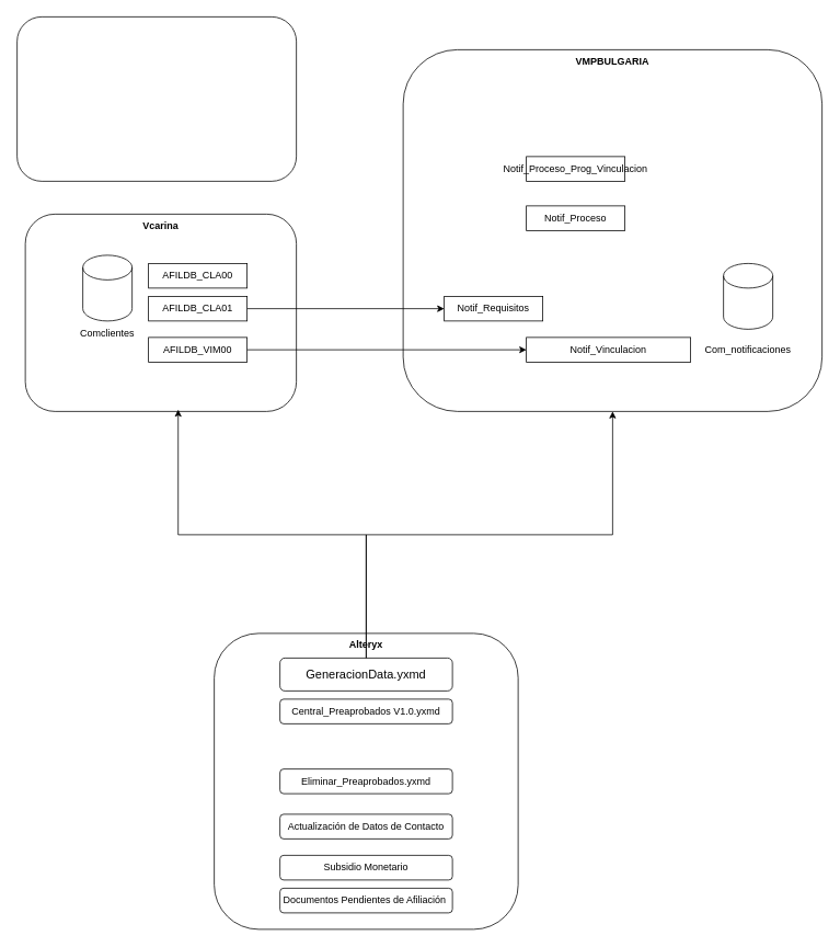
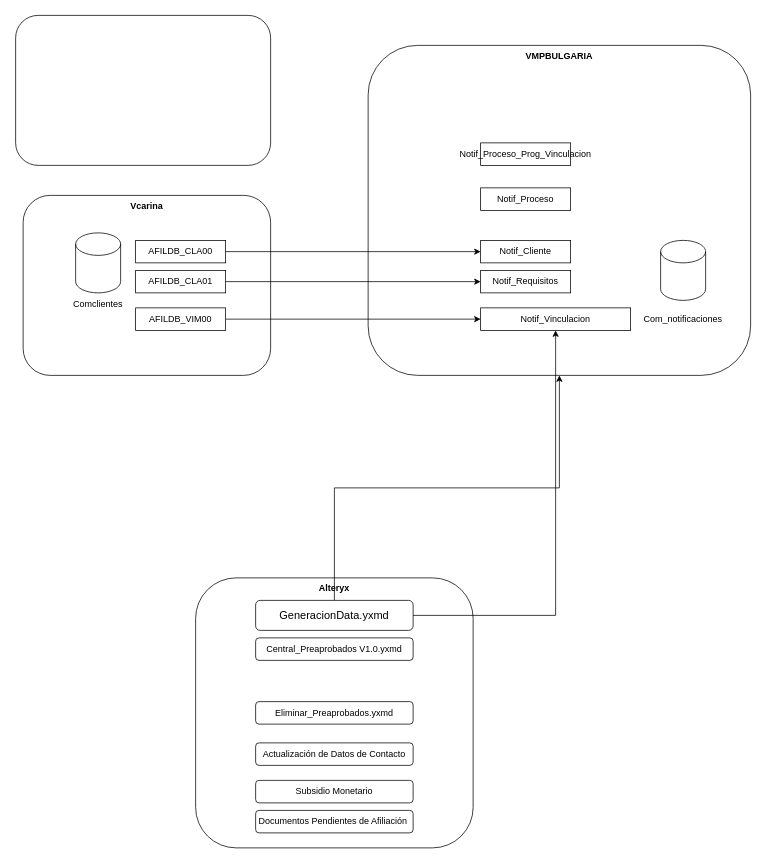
+ <mxCell id="7" style="edgeStyle=orthogonalEdgeStyle;rounded=0;orthogonalLoop=1;jettySize=auto;html=1;" edge="1" parent="1" source="8" target="21"><mxGeometry relative="1" as="geometry" /></mxCell>
+ <mxCell id="21" value="Notif_Cliente" style="rounded=0;whiteSpace=wrap;html=1;" vertex="1" parent="1"><mxGeometry x="640" y="320" width="120" height="30" as="geometry" /></mxCell>
- <mxCell id="22" value="Notif_Requisitos" style="rounded=0;whiteSpace=wrap;html=1;" vertex="1" parent="1"><mxGeometry x="540" y="360" width="120" height="30" as="geometry" /></mxCell>
+ <mxCell id="22" value="Notif_Requisitos" style="rounded=0;whiteSpace=wrap;html=1;" vertex="1" parent="1"><mxGeometry x="640" y="360" width="120" height="30" as="geometry" /></mxCell>
- <mxCell id="26" style="edgeStyle=orthogonalEdgeStyle;rounded=0;orthogonalLoop=1;jettySize=auto;html=1;entryX=0.564;entryY=0.991;entryDx=0;entryDy=0;entryPerimeter=0;" edge="1" parent="1" source="25" target="4"><mxGeometry relative="1" as="geometry" /></mxCell>
+ <mxCell id="26" style="edgeStyle=orthogonalEdgeStyle;rounded=0;orthogonalLoop=1;jettySize=auto;html=1;" edge="1" parent="1" source="25" target="23"><mxGeometry relative="1" as="geometry" /></mxCell>
